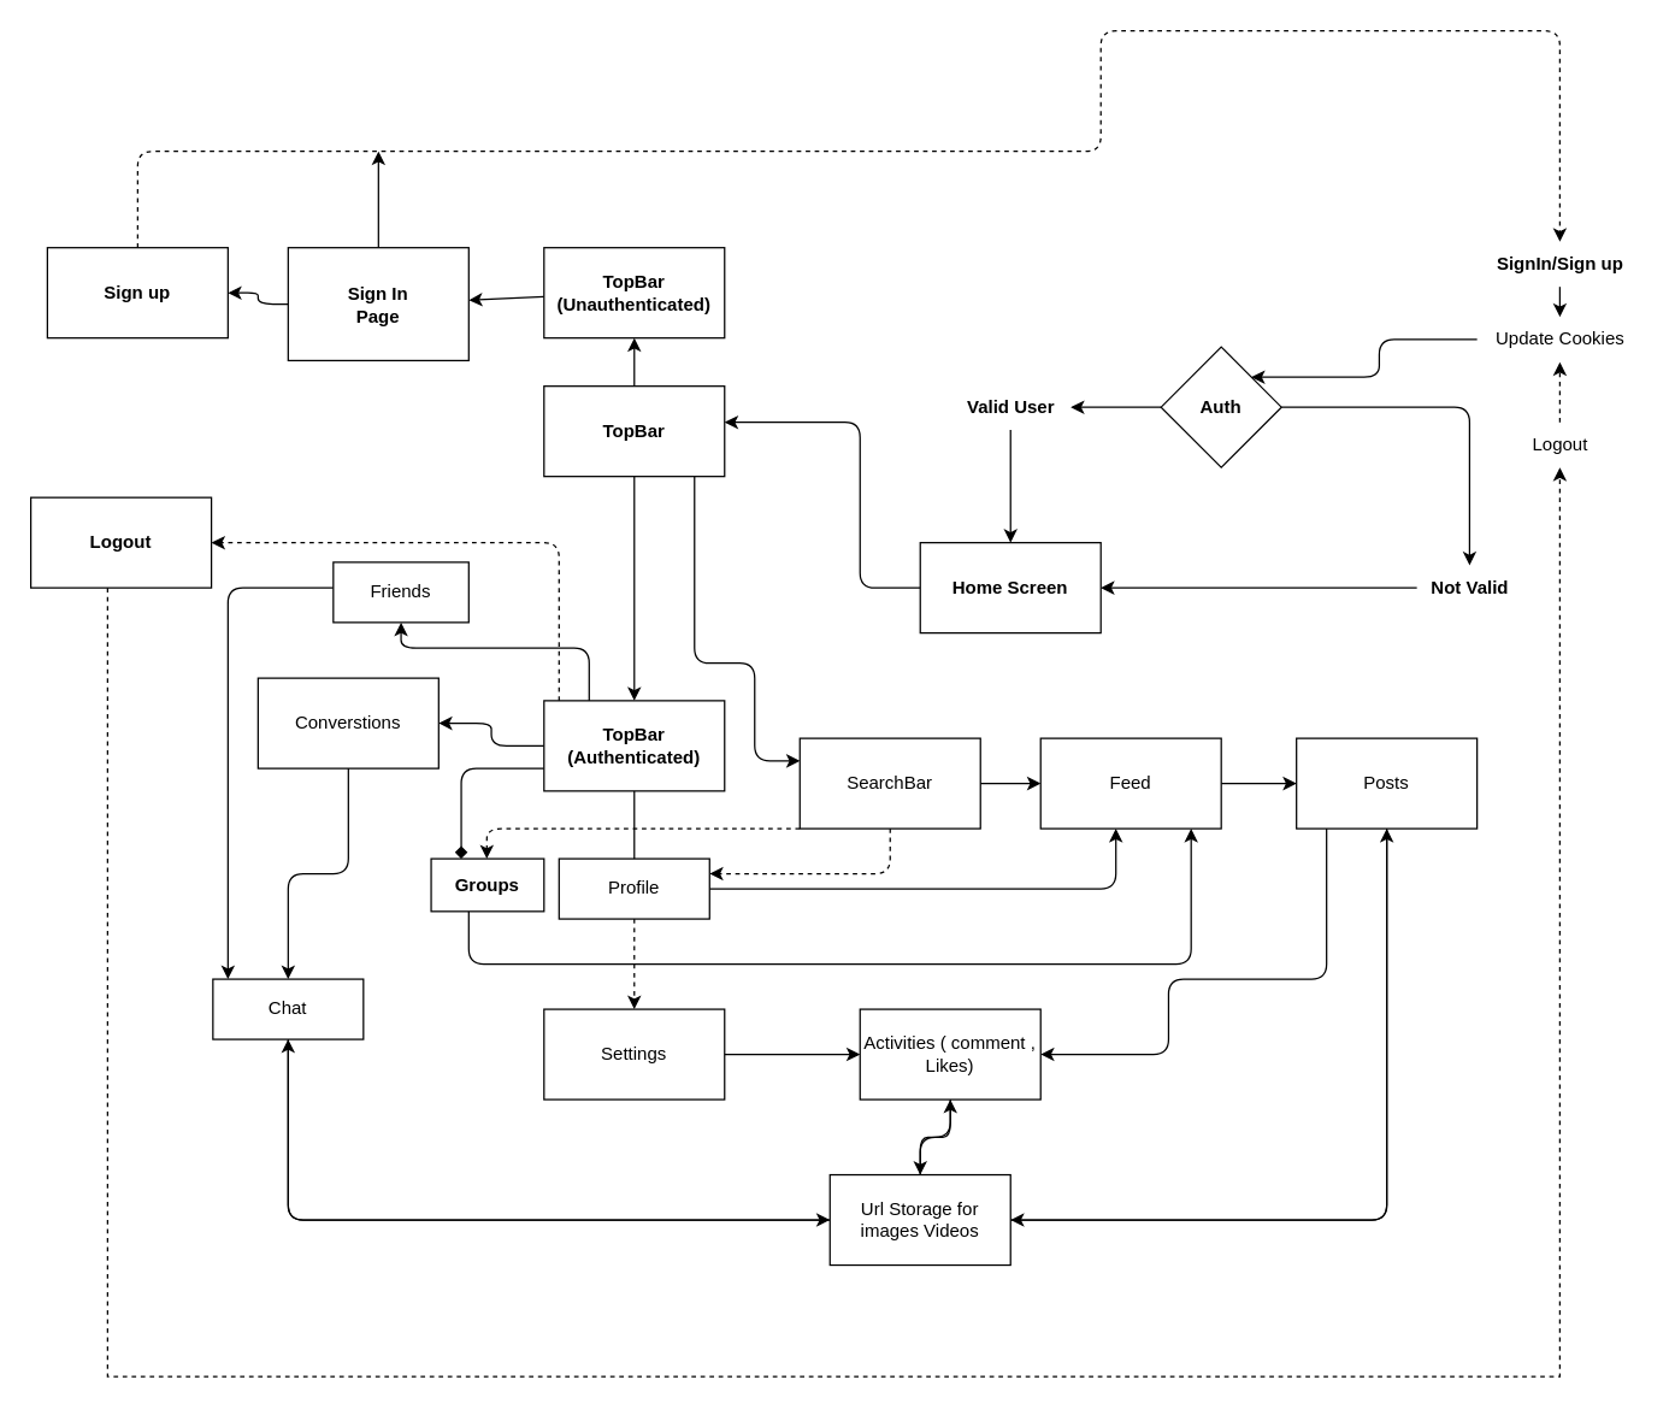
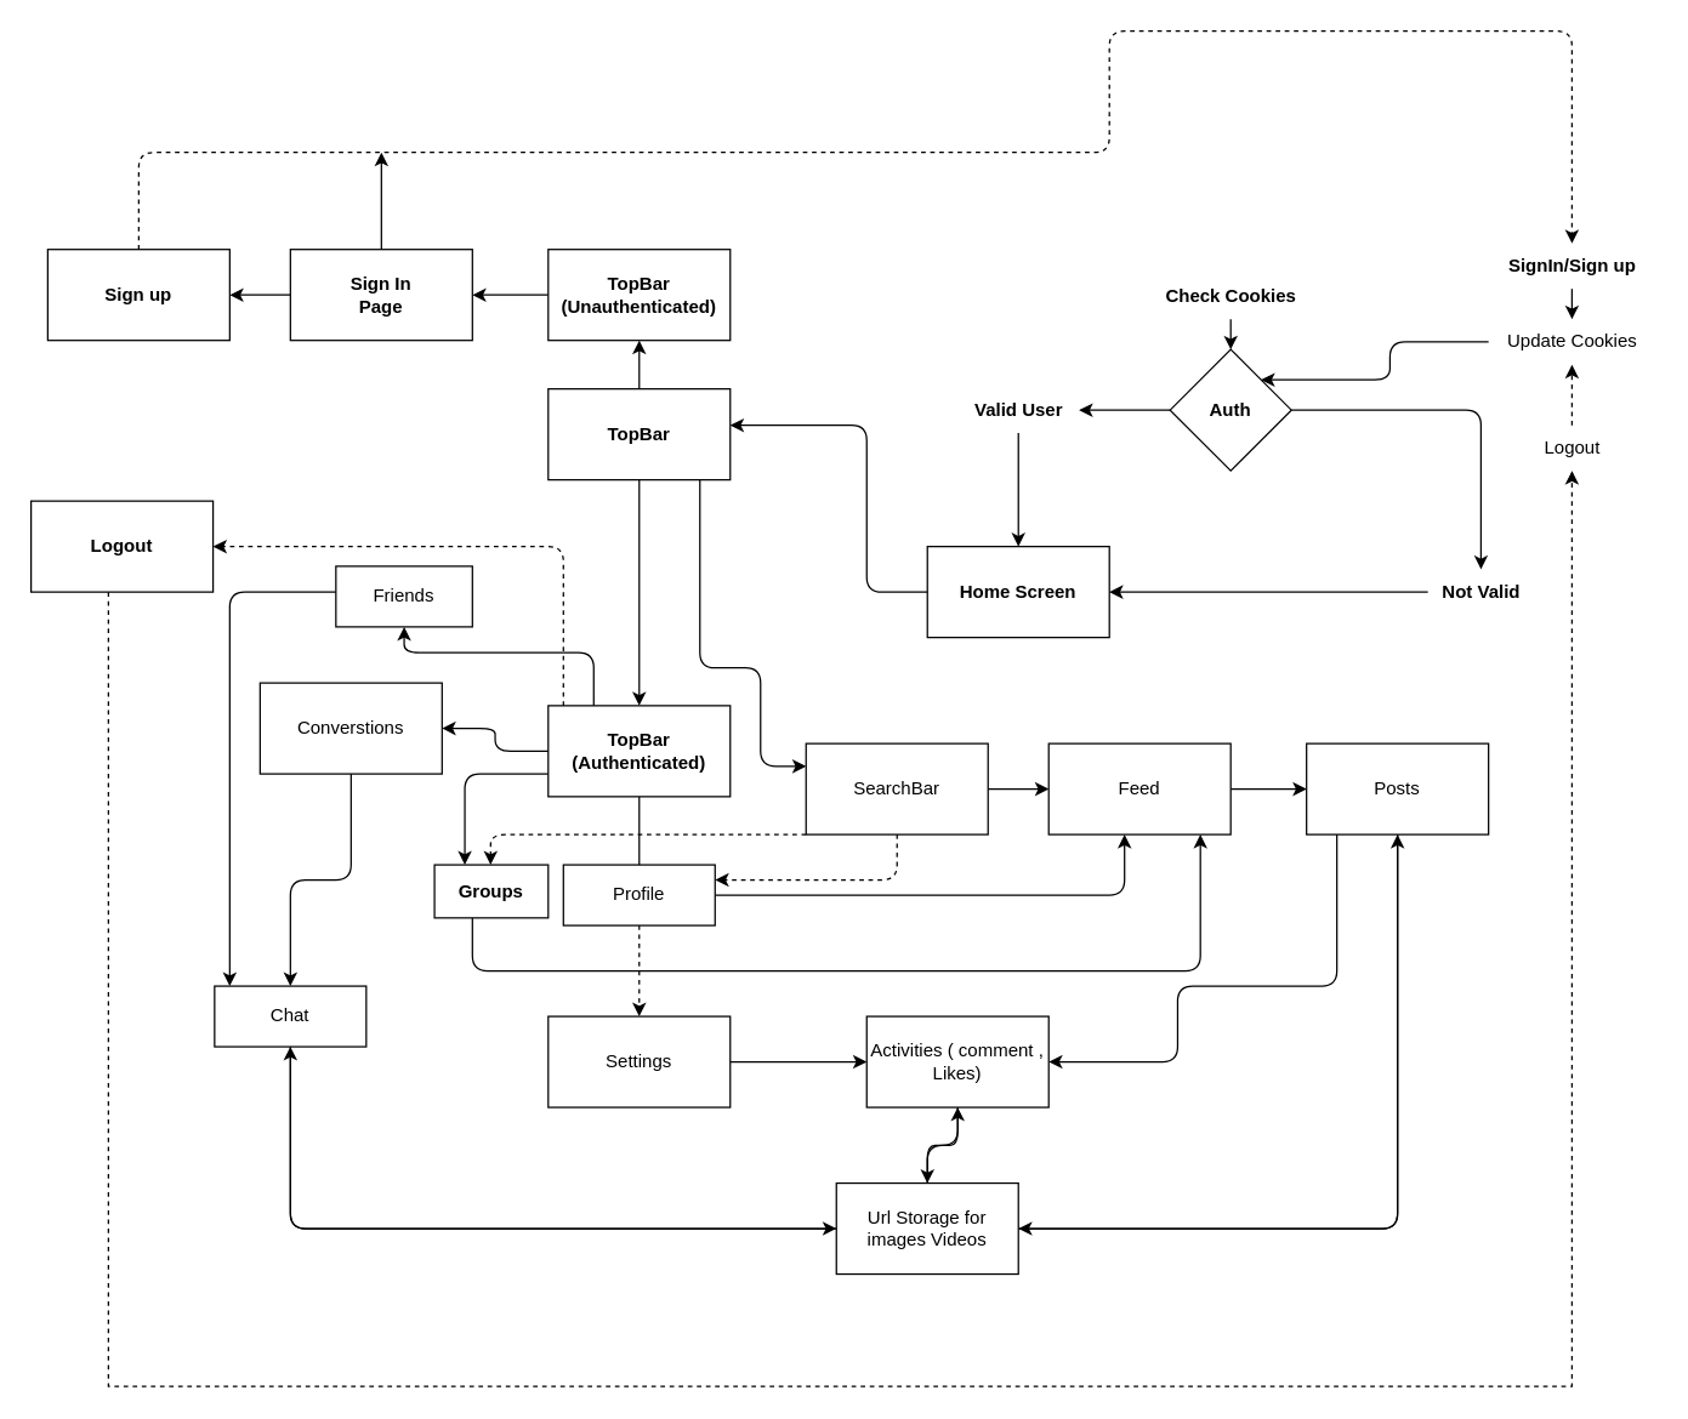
+ <mxCell id="12" value="Check Cookies" style="text;html=1;align=center;verticalAlign=middle;resizable=0;points=[];autosize=1;strokeColor=none;fillColor=none;fontStyle=1" vertex="1" parent="1"><mxGeometry x="761" y="180" width="100" height="30" as="geometry" /></mxCell>
- <mxCell id="8" value="Sign In&lt;br&gt;Page" style="whiteSpace=wrap;html=1;fontStyle=1" vertex="1" parent="1"><mxGeometry x="191" y="164" width="120" height="75" as="geometry" /></mxCell>
+ <mxCell id="8" value="Sign In&lt;br&gt;Page" style="whiteSpace=wrap;html=1;fontStyle=1" vertex="1" parent="1"><mxGeometry x="191" y="164" width="120" height="60" as="geometry" /></mxCell>
+ <mxCell id="4" style="edgeStyle=none;html=1;fontStyle=1" edge="1" parent="1" source="12" target="11"><mxGeometry relative="1" as="geometry" /></mxCell>
- <mxCell id="18" value="" style="edgeStyle=orthogonalEdgeStyle;html=1;elbow=vertical;endArrow=diamond;" edge="1" parent="1" source="22" target="50"><mxGeometry relative="1" as="geometry"><Array as="points"><mxPoint x="306" y="510" /></Array></mxGeometry></mxCell>
+ <mxCell id="18" value="" style="edgeStyle=orthogonalEdgeStyle;html=1;elbow=vertical;" edge="1" parent="1" source="22" target="50"><mxGeometry relative="1" as="geometry"><Array as="points"><mxPoint x="306" y="510" /></Array></mxGeometry></mxCell>
